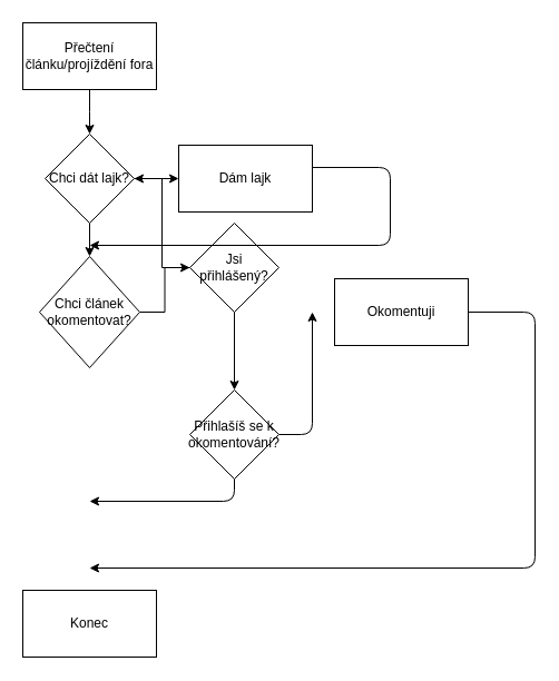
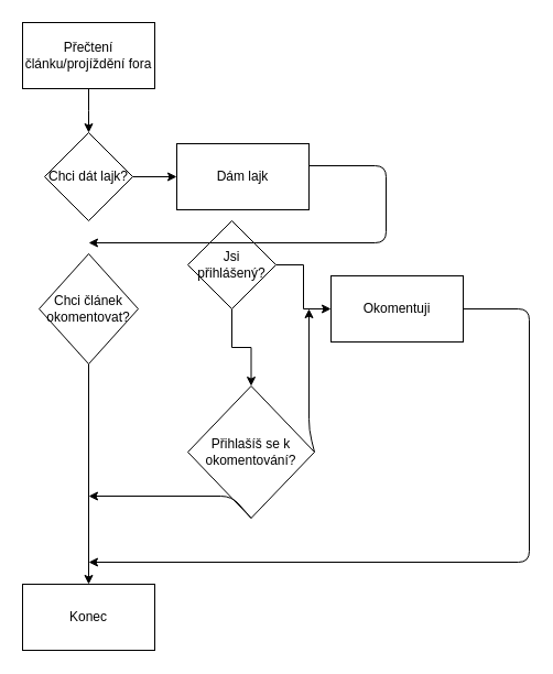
- <mxCell id="12" value="" style="edgeStyle=orthogonalEdgeStyle;rounded=0;orthogonalLoop=1;jettySize=auto;html=1;" edge="1" parent="1" source="14" target="6"><mxGeometry relative="1" as="geometry" /></mxCell>
+ <mxCell id="12" value="" style="edgeStyle=orthogonalEdgeStyle;rounded=0;orthogonalLoop=1;jettySize=auto;html=1;" edge="1" parent="1" source="14" target="11"><mxGeometry relative="1" as="geometry" /></mxCell>
- <mxCell id="5" value="" style="edgeStyle=orthogonalEdgeStyle;rounded=0;orthogonalLoop=1;jettySize=auto;html=1;" edge="1" parent="1" source="6" target="10"><mxGeometry relative="1" as="geometry" /></mxCell>
- <mxCell id="8" value="" style="edgeStyle=orthogonalEdgeStyle;rounded=0;orthogonalLoop=1;jettySize=auto;html=1;" edge="1" parent="1" source="10" target="14"><mxGeometry relative="1" as="geometry" /></mxCell>
- <mxCell id="18" value="Přihlašíš se k okomentování?" style="rhombus;whiteSpace=wrap;html=1;" vertex="1" parent="1"><mxGeometry x="170" y="350" width="80" height="80" as="geometry" /></mxCell>
+ <mxCell id="18" value="Přihlašíš se k okomentování?" style="rhombus;whiteSpace=wrap;html=1;" vertex="1" parent="1"><mxGeometry x="170" y="350" width="115" height="120" as="geometry" /></mxCell>
+ <mxCell id="9" value="" style="edgeStyle=orthogonalEdgeStyle;rounded=0;orthogonalLoop=1;jettySize=auto;html=1;" edge="1" parent="1" source="10" target="16"><mxGeometry relative="1" as="geometry" /></mxCell>
